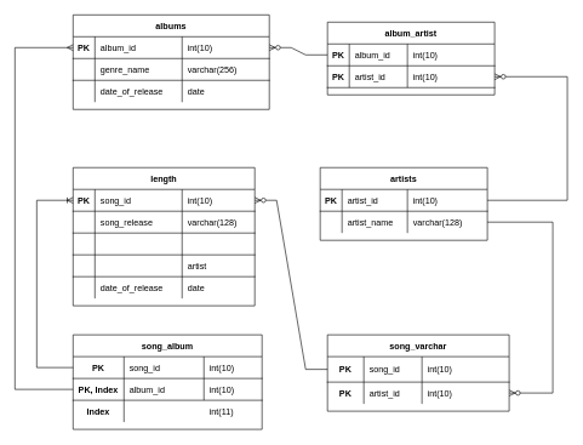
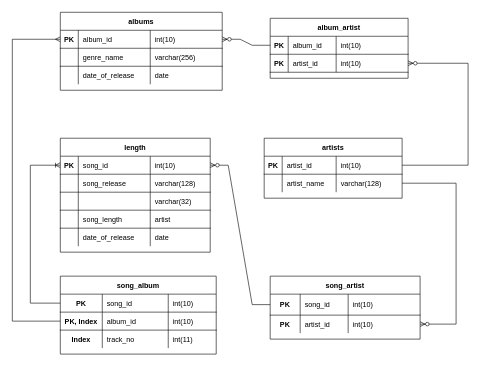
+ <mxCell id="35" value="varchar(32)" style="shape=partialRectangle;overflow=hidden;connectable=0;fillColor=none;top=0;left=0;bottom=0;right=0;align=left;spacingLeft=6;fontStyle=0;" parent="33" vertex="1"><mxGeometry x="150" width="100" height="30" as="geometry"><mxRectangle width="100" height="30" as="alternateBounds" /></mxGeometry></mxCell>
+ <mxCell id="38" value="song_length" style="shape=partialRectangle;overflow=hidden;connectable=0;fillColor=none;top=0;left=0;bottom=0;right=0;align=left;spacingLeft=6;fontStyle=0;" parent="36" vertex="1"><mxGeometry x="30" width="120" height="30" as="geometry"><mxRectangle width="120" height="30" as="alternateBounds" /></mxGeometry></mxCell>
- <mxCell id="58" value="song_varchar" style="shape=table;startSize=30;container=1;collapsible=1;childLayout=tableLayout;fixedRows=1;rowLines=0;fontStyle=1;align=center;resizeLast=1;" parent="1" vertex="1"><mxGeometry x="450" y="460" width="250" height="105" as="geometry" /></mxCell>
+ <mxCell id="58" value="song_artist" style="shape=table;startSize=30;container=1;collapsible=1;childLayout=tableLayout;fixedRows=1;rowLines=0;fontStyle=1;align=center;resizeLast=1;" parent="1" vertex="1"><mxGeometry x="450" y="460" width="250" height="105" as="geometry" /></mxCell>
+ <mxCell id="56" value="track_no" style="shape=partialRectangle;overflow=hidden;connectable=0;fillColor=none;top=0;left=0;bottom=0;right=0;align=left;spacingLeft=6;" parent="54" vertex="1"><mxGeometry x="70" width="110" height="30" as="geometry"><mxRectangle width="110" height="30" as="alternateBounds" /></mxGeometry></mxCell>
